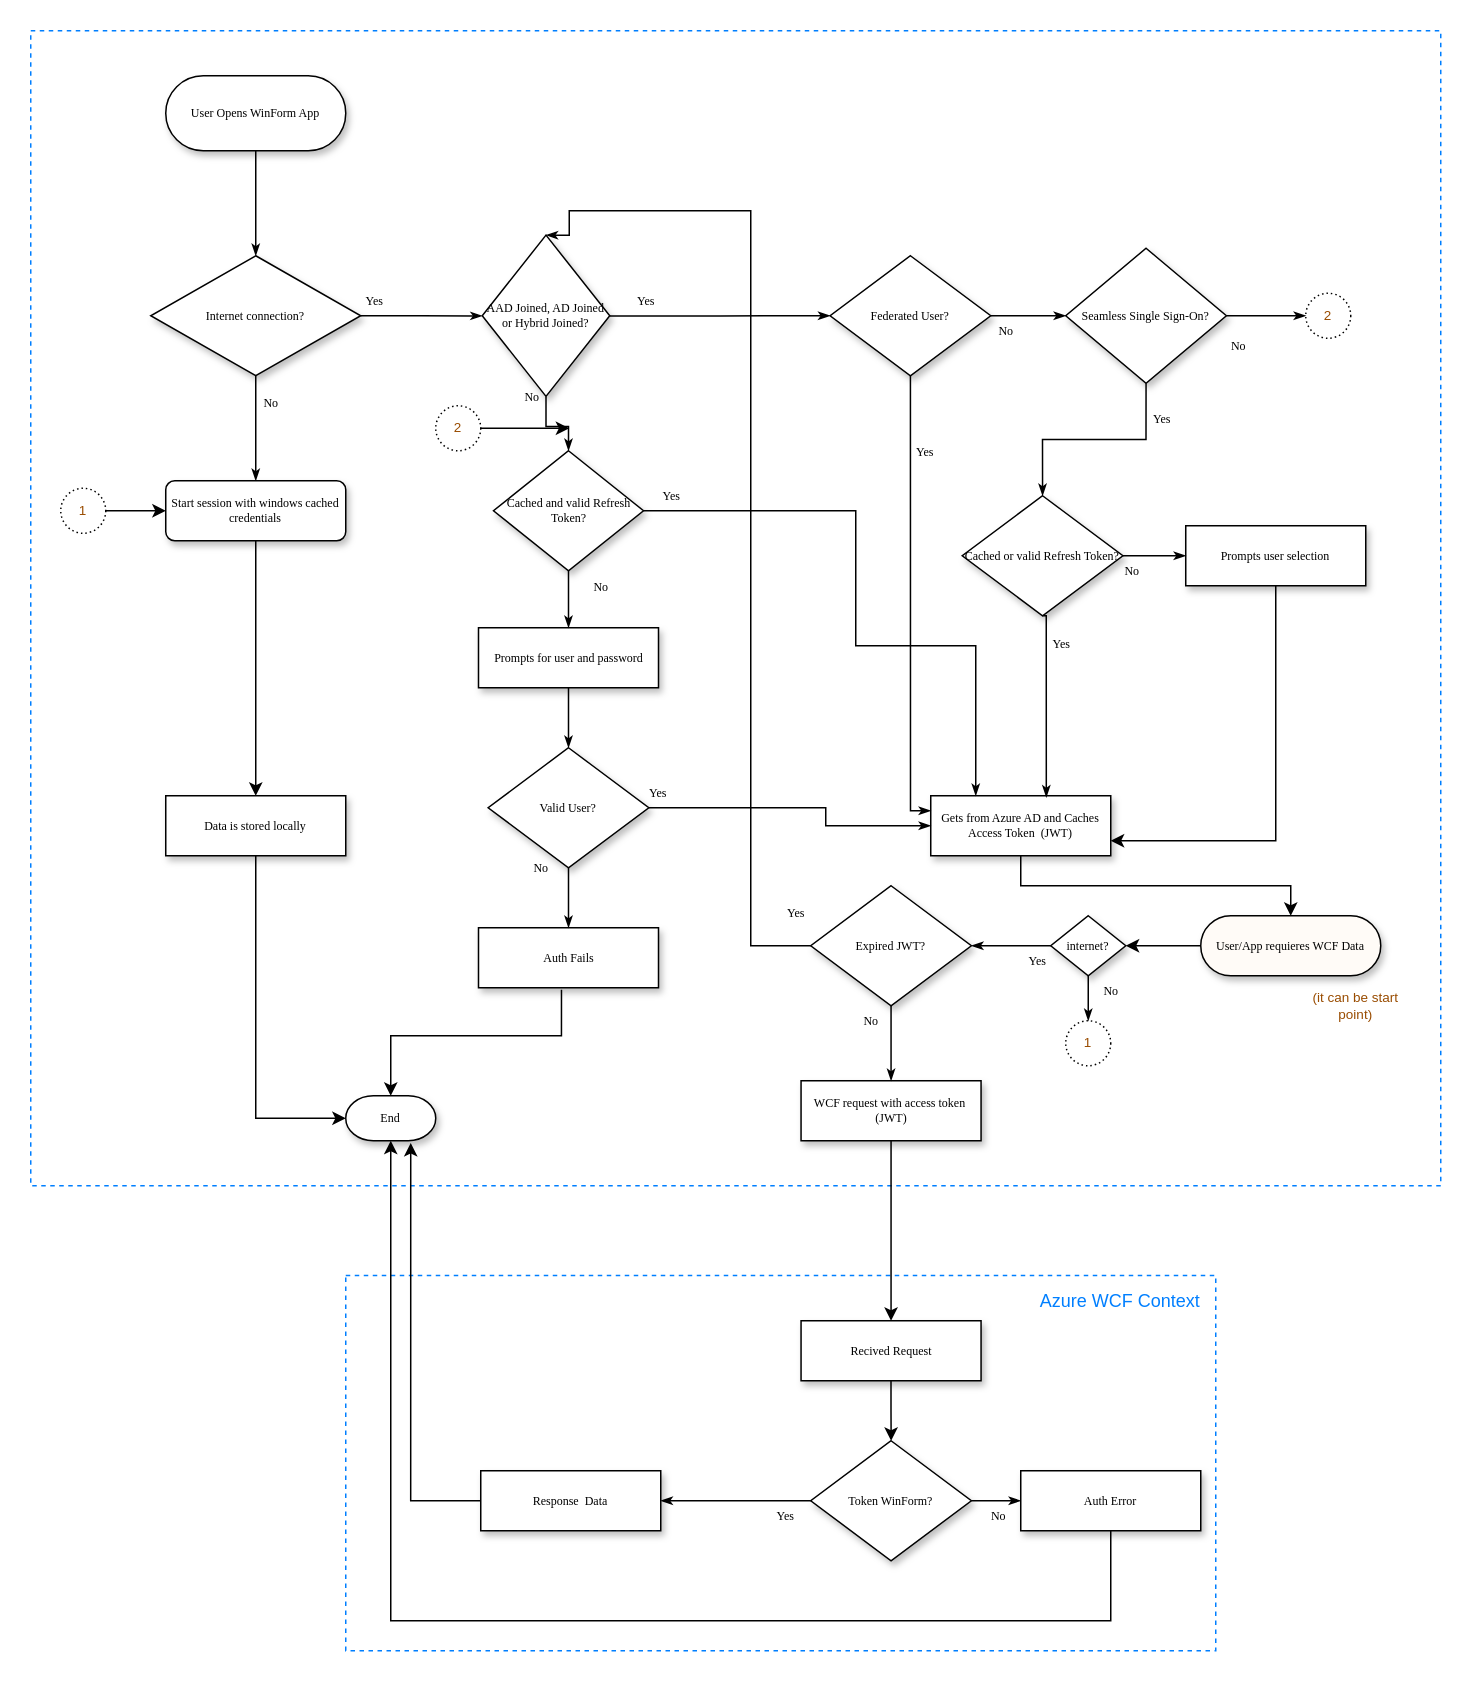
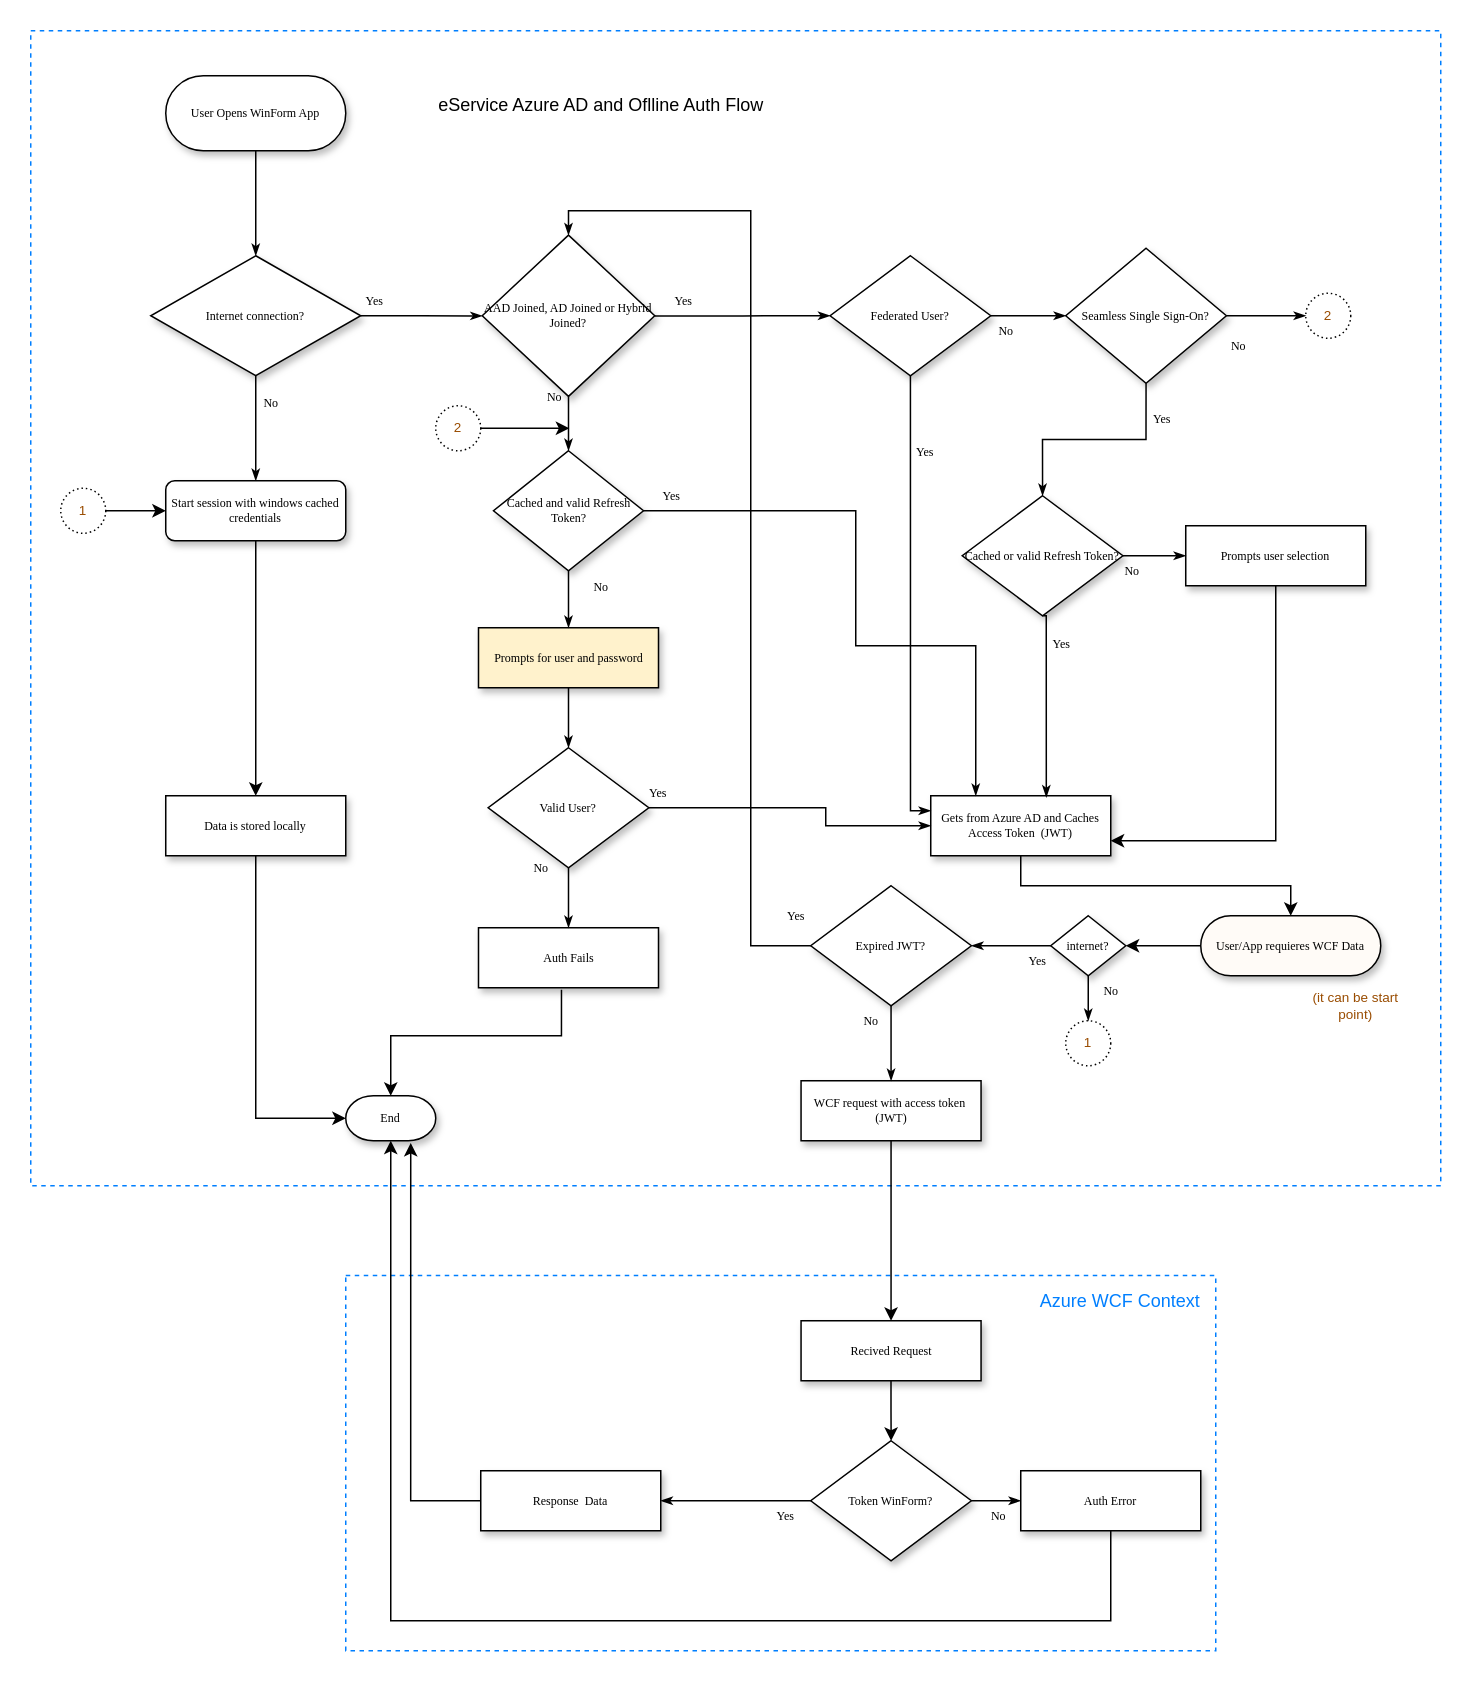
+ <mxCell id="23" value="eService Azure AD and Oflline Auth Flow" style="text;html=1;align=center;verticalAlign=middle;resizable=0;points=[];;autosize=1;" parent="1" vertex="1"><mxGeometry x="285" y="60" width="230" height="20" as="geometry" /></mxCell>
- <mxCell id="13" value="AAD Joined, AD Joined or Hybrid Joined?" style="rhombus;whiteSpace=wrap;html=1;rounded=0;shadow=1;labelBackgroundColor=none;strokeWidth=1;fontFamily=Verdana;fontSize=8;align=center;" parent="1" vertex="1"><mxGeometry x="321" y="156.25" width="85" height="107.5" as="geometry" /></mxCell>
+ <mxCell id="13" value="AAD Joined, AD Joined or Hybrid Joined?" style="rhombus;whiteSpace=wrap;html=1;rounded=0;shadow=1;labelBackgroundColor=none;strokeWidth=1;fontFamily=Verdana;fontSize=8;align=center;" parent="1" vertex="1"><mxGeometry x="321" y="156.25" width="115" height="107.5" as="geometry" /></mxCell>
- <mxCell id="17" value="Prompts for user and password" style="whiteSpace=wrap;html=1;rounded=0;shadow=1;labelBackgroundColor=none;strokeWidth=1;fontFamily=Verdana;fontSize=8;align=center;" parent="1" vertex="1"><mxGeometry x="318.5" y="418" width="120" height="40" as="geometry" /></mxCell>
+ <mxCell id="17" value="Prompts for user and password" style="whiteSpace=wrap;html=1;rounded=0;shadow=1;labelBackgroundColor=none;strokeWidth=1;fontFamily=Verdana;fontSize=8;align=center;fillColor=#fff2cc;" parent="1" vertex="1"><mxGeometry x="318.5" y="418" width="120" height="40" as="geometry" /></mxCell>
